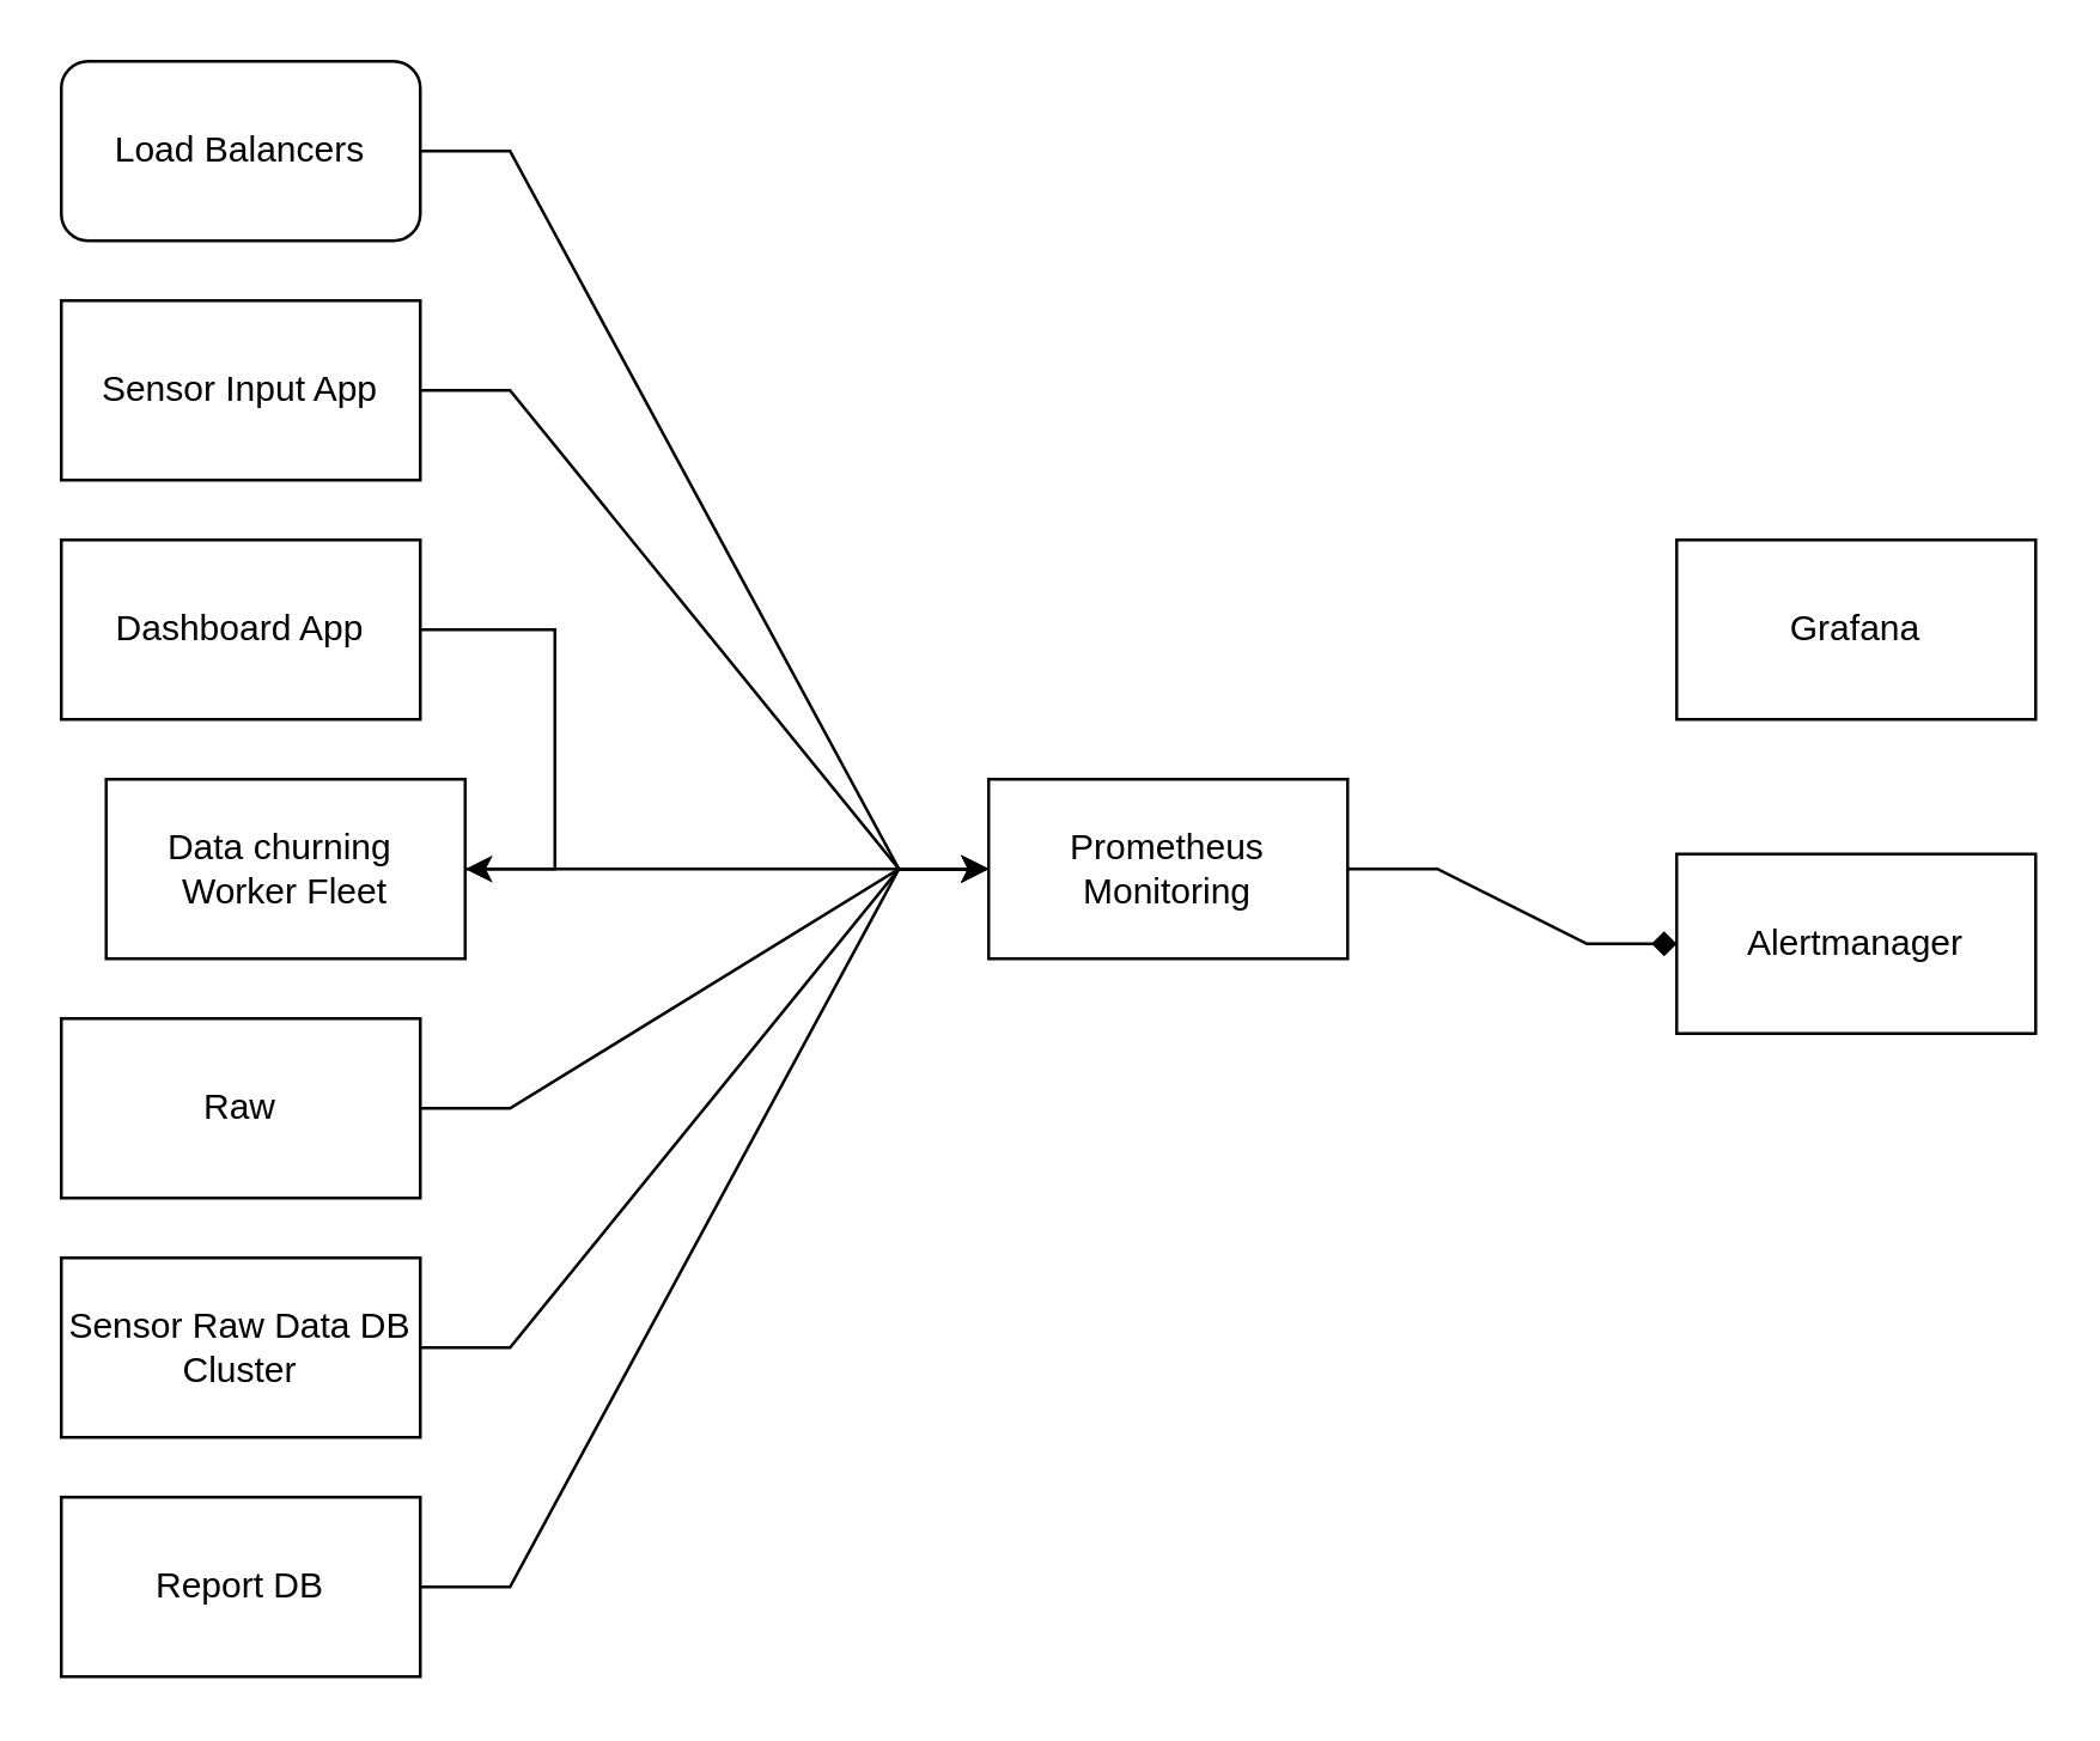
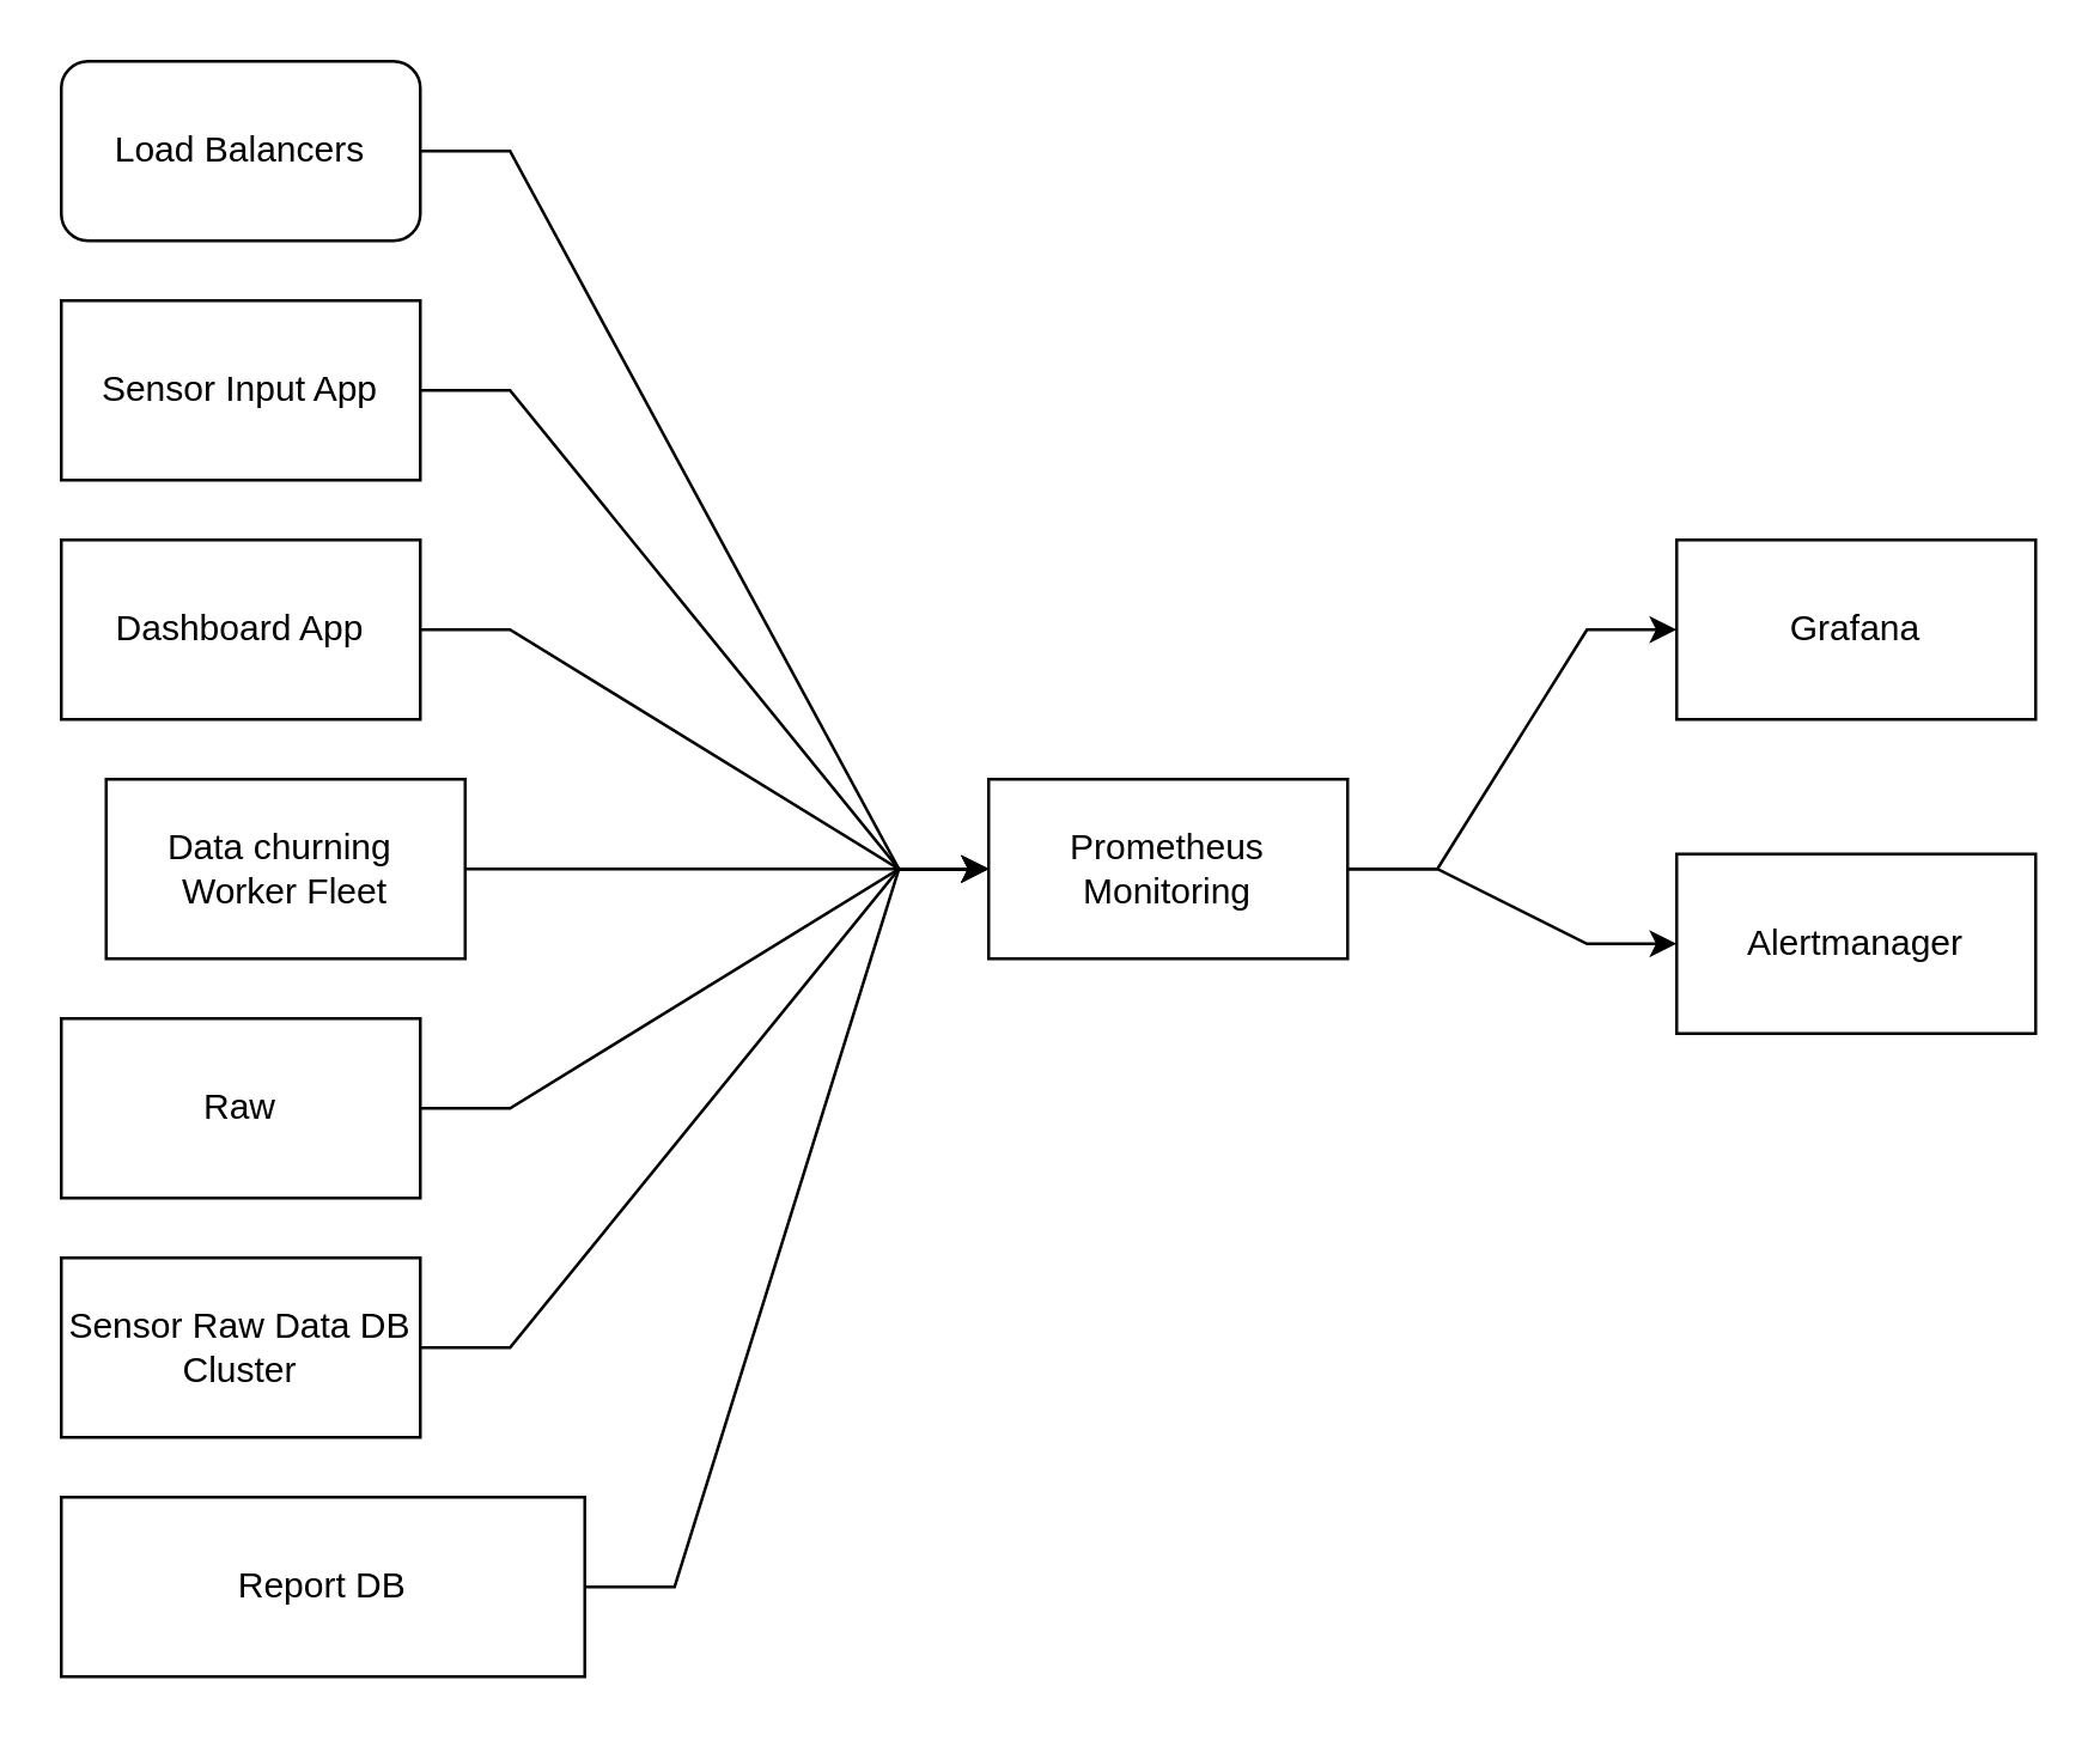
+ <mxCell id="2" style="edgeStyle=entityRelationEdgeStyle;rounded=0;orthogonalLoop=1;jettySize=auto;html=1;entryX=0;entryY=0.5;entryDx=0;entryDy=0;" edge="1" parent="1" source="4" target="19"><mxGeometry relative="1" as="geometry" /></mxCell>
- <mxCell id="17" style="edgeStyle=entityRelationEdgeStyle;rounded=0;orthogonalLoop=1;jettySize=auto;html=1;" edge="1" parent="1" source="18" target="10"><mxGeometry relative="1" as="geometry" /></mxCell>
+ <mxCell id="17" style="edgeStyle=entityRelationEdgeStyle;rounded=0;orthogonalLoop=1;jettySize=auto;html=1;entryX=0;entryY=0.5;entryDx=0;entryDy=0;" edge="1" parent="1" source="18" target="4"><mxGeometry relative="1" as="geometry" /></mxCell>
- <mxCell id="3" style="edgeStyle=entityRelationEdgeStyle;rounded=0;orthogonalLoop=1;jettySize=auto;html=1;entryX=0;entryY=0.5;entryDx=0;entryDy=0;endArrow=diamond;" edge="1" parent="1" source="4" target="20"><mxGeometry relative="1" as="geometry" /></mxCell>
+ <mxCell id="3" style="edgeStyle=entityRelationEdgeStyle;rounded=0;orthogonalLoop=1;jettySize=auto;html=1;entryX=0;entryY=0.5;entryDx=0;entryDy=0;" edge="1" parent="1" source="4" target="20"><mxGeometry relative="1" as="geometry" /></mxCell>
- <mxCell id="16" value="Report DB" style="rounded=0;whiteSpace=wrap;html=1;" vertex="1" parent="1"><mxGeometry x="20" y="500" width="120" height="60" as="geometry" /></mxCell>
+ <mxCell id="16" value="Report DB" style="rounded=0;whiteSpace=wrap;html=1;" vertex="1" parent="1"><mxGeometry x="20" y="500" width="175" height="60" as="geometry" /></mxCell>
